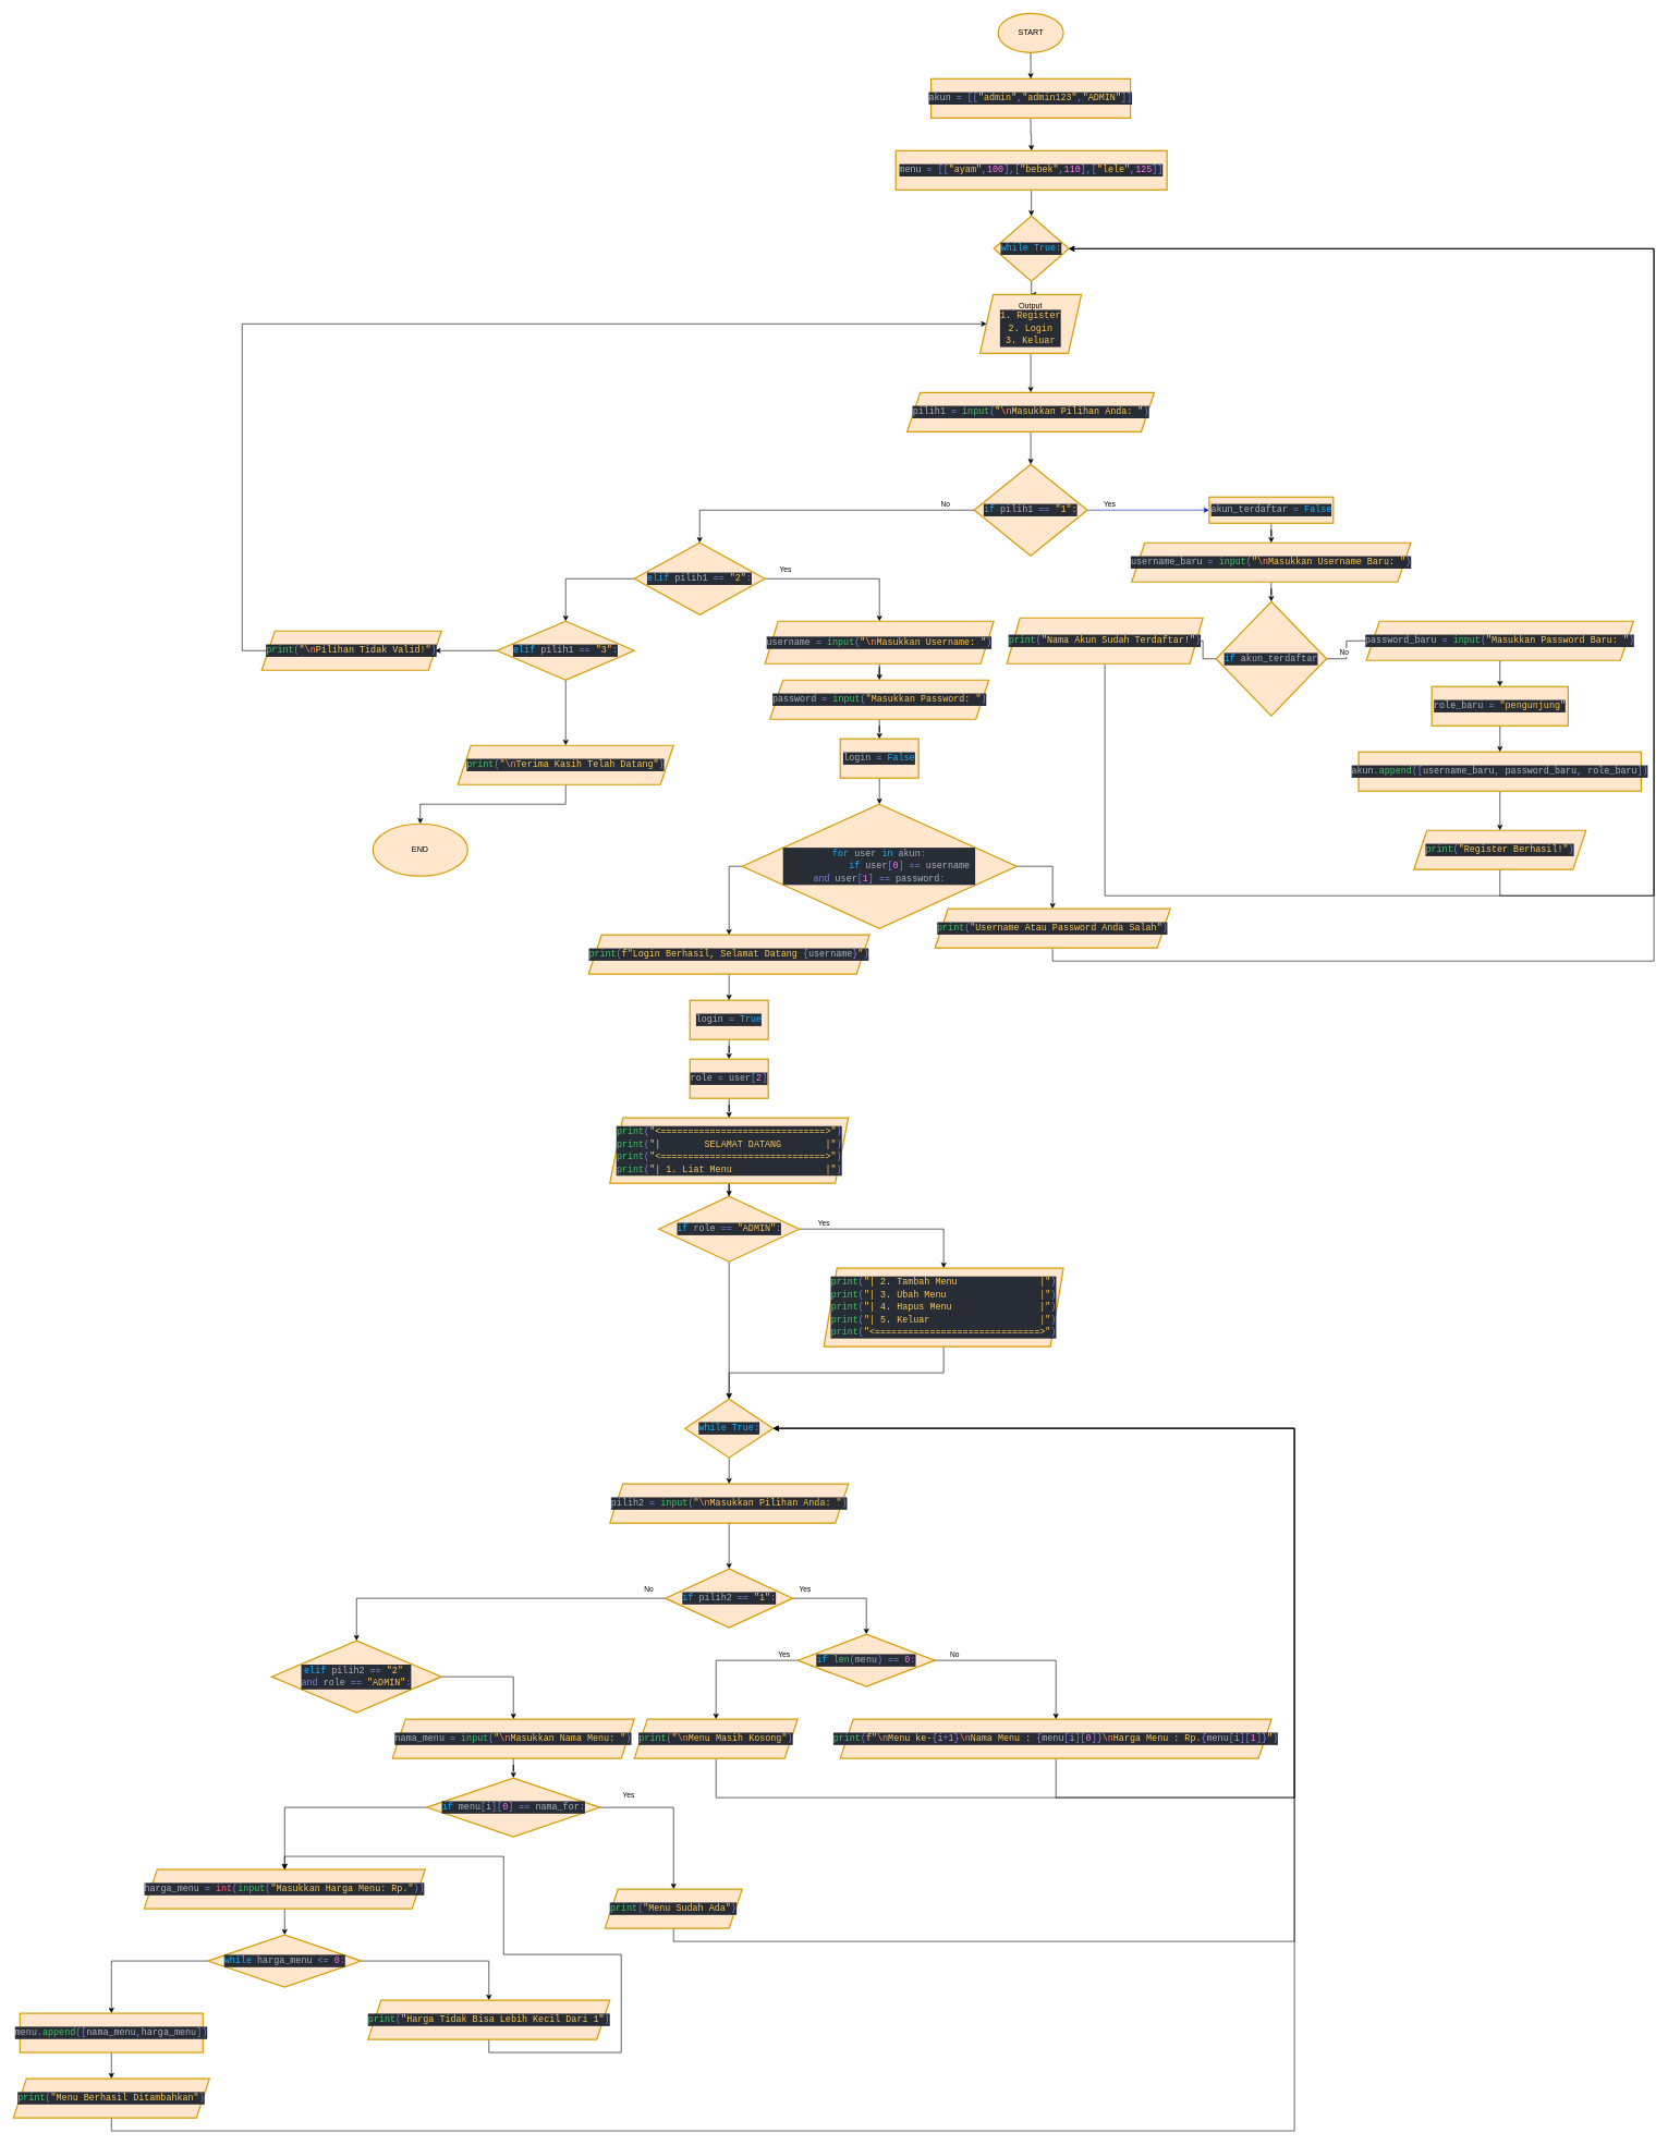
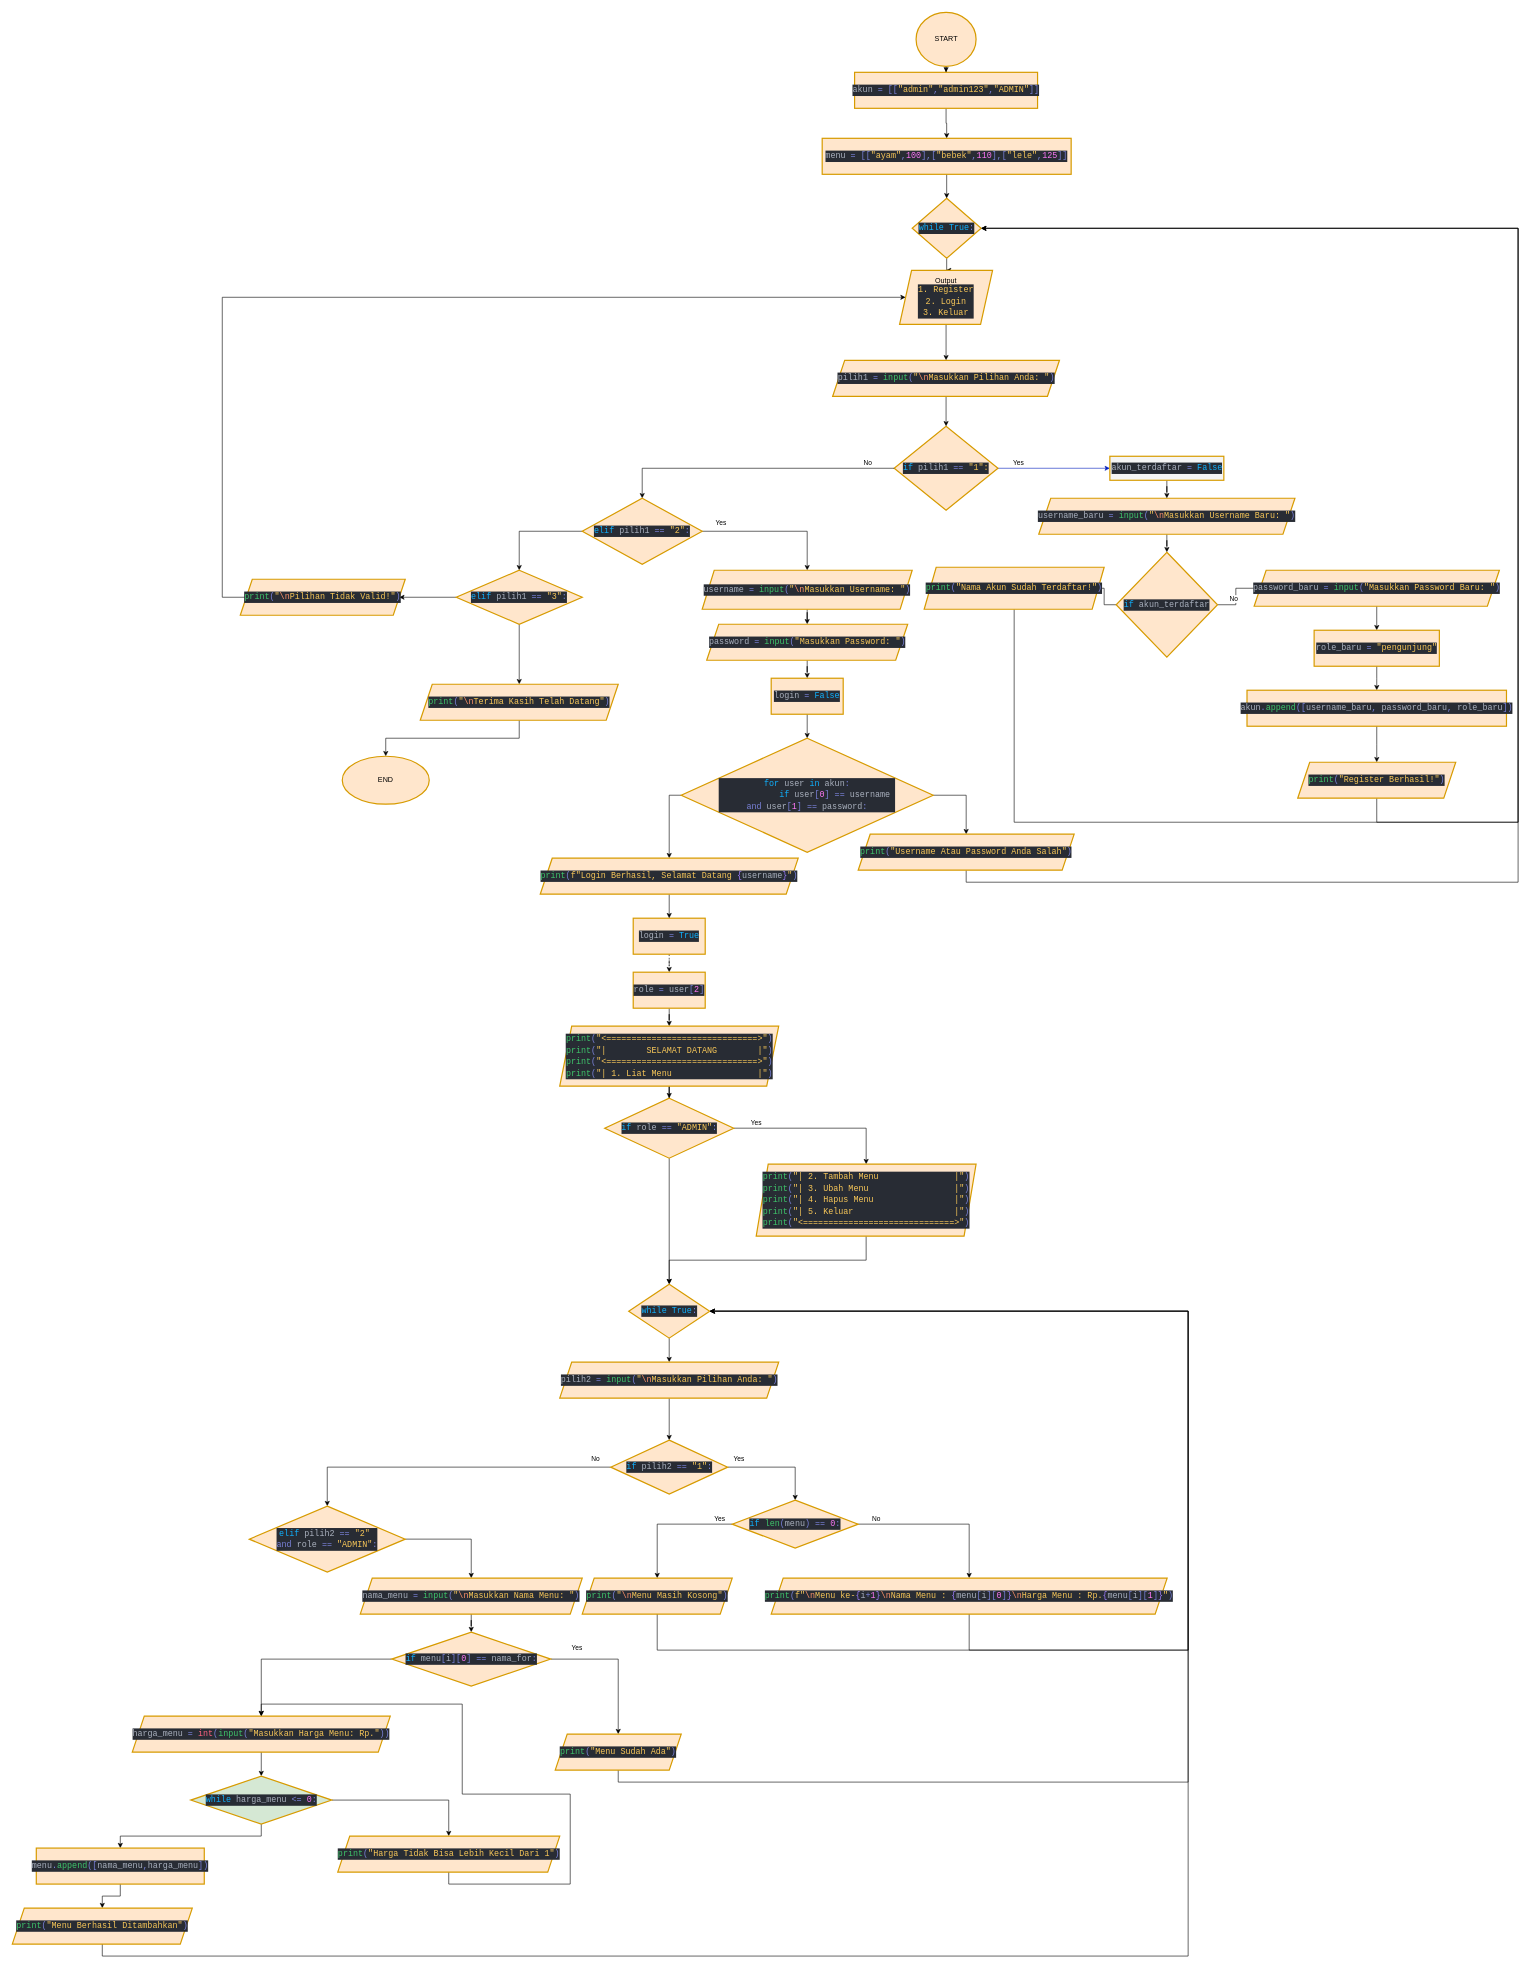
- <mxCell id="3" value="START" style="strokeWidth=2;html=1;shape=mxgraph.flowchart.start_1;whiteSpace=wrap;fillColor=#ffe6cc;strokeColor=#d79b00;" vertex="1" parent="1"><mxGeometry x="1526.5" y="20" width="100" height="60" as="geometry" /></mxCell>
+ <mxCell id="3" value="START" style="strokeWidth=2;html=1;shape=mxgraph.flowchart.start_1;whiteSpace=wrap;fillColor=#ffe6cc;strokeColor=#d79b00;" vertex="1" parent="1"><mxGeometry x="1526.5" y="20" width="100" height="90" as="geometry" /></mxCell>
- <mxCell id="27" value="&lt;div style=&quot;color: rgb(171, 178, 191); background-color: rgb(40, 44, 52); font-family: Consolas, &amp;quot;Courier New&amp;quot;, monospace; font-size: 14px; line-height: 19px; white-space: pre;&quot;&gt;akun_terdaftar &lt;span style=&quot;color: #7a82da;&quot;&gt;=&lt;/span&gt; &lt;span style=&quot;color: #10b1fe;&quot;&gt;False&lt;/span&gt;&lt;/div&gt;" style="whiteSpace=wrap;html=1;fillColor=#ffe6cc;strokeColor=#d79b00;strokeWidth=2;" vertex="1" parent="1"><mxGeometry x="1849.5" y="760" width="190" height="40" as="geometry" /></mxCell>
+ <mxCell id="27" value="&lt;div style=&quot;color: rgb(171, 178, 191); background-color: rgb(40, 44, 52); font-family: Consolas, &amp;quot;Courier New&amp;quot;, monospace; font-size: 14px; line-height: 19px; white-space: pre;&quot;&gt;akun_terdaftar &lt;span style=&quot;color: #7a82da;&quot;&gt;=&lt;/span&gt; &lt;span style=&quot;color: #10b1fe;&quot;&gt;False&lt;/span&gt;&lt;/div&gt;" style="whiteSpace=wrap;html=1;fillColor=#f5f5f5;strokeColor=#d79b00;strokeWidth=2;" vertex="1" parent="1"><mxGeometry x="1849.5" y="760" width="190" height="40" as="geometry" /></mxCell>
- <mxCell id="51" value="" style="edgeStyle=orthogonalEdgeStyle;rounded=0;orthogonalLoop=1;jettySize=auto;html=1;" edge="1" parent="1" source="52" target="54"><mxGeometry relative="1" as="geometry" /></mxCell>
+ <mxCell id="51" value="" style="edgeStyle=orthogonalEdgeStyle;rounded=0;orthogonalLoop=1;jettySize=auto;html=1;dashed=1;" edge="1" parent="1" source="52" target="54"><mxGeometry relative="1" as="geometry" /></mxCell>
- <mxCell id="107" value="&lt;div style=&quot;color: rgb(171, 178, 191); background-color: rgb(40, 44, 52); font-family: Consolas, &amp;quot;Courier New&amp;quot;, monospace; font-size: 14px; line-height: 19px; white-space: pre;&quot;&gt;&lt;span style=&quot;color: #10b1fe;&quot;&gt;while&lt;/span&gt; harga_menu &lt;span style=&quot;color: #7a82da;&quot;&gt;&amp;lt;=&lt;/span&gt; &lt;span style=&quot;color: #ff78f8;&quot;&gt;0&lt;/span&gt;&lt;span style=&quot;color: #7a82da;&quot;&gt;:&lt;/span&gt;&lt;/div&gt;" style="rhombus;whiteSpace=wrap;html=1;fillColor=#ffe6cc;strokeColor=#d79b00;strokeWidth=2;" vertex="1" parent="1"><mxGeometry x="317.5" y="2960" width="235" height="80" as="geometry" /></mxCell>
+ <mxCell id="107" value="&lt;div style=&quot;color: rgb(171, 178, 191); background-color: rgb(40, 44, 52); font-family: Consolas, &amp;quot;Courier New&amp;quot;, monospace; font-size: 14px; line-height: 19px; white-space: pre;&quot;&gt;&lt;span style=&quot;color: #10b1fe;&quot;&gt;while&lt;/span&gt; harga_menu &lt;span style=&quot;color: #7a82da;&quot;&gt;&amp;lt;=&lt;/span&gt; &lt;span style=&quot;color: #ff78f8;&quot;&gt;0&lt;/span&gt;&lt;span style=&quot;color: #7a82da;&quot;&gt;:&lt;/span&gt;&lt;/div&gt;" style="rhombus;whiteSpace=wrap;html=1;fillColor=#d5e8d4;strokeColor=#d79b00;strokeWidth=2;" vertex="1" parent="1"><mxGeometry x="317.5" y="2960" width="235" height="80" as="geometry" /></mxCell>
- <mxCell id="111" value="&lt;div style=&quot;color: rgb(171, 178, 191); background-color: rgb(40, 44, 52); font-family: Consolas, &amp;quot;Courier New&amp;quot;, monospace; font-size: 14px; line-height: 19px; white-space: pre;&quot;&gt;menu&lt;span style=&quot;color: #7a82da;&quot;&gt;.&lt;/span&gt;&lt;span style=&quot;color: #3fc56b;&quot;&gt;append&lt;/span&gt;&lt;span style=&quot;color: #7a82da;&quot;&gt;([&lt;/span&gt;nama_menu&lt;span style=&quot;color: #7a82da;&quot;&gt;,&lt;/span&gt;harga_menu&lt;span style=&quot;color: #7a82da;&quot;&gt;])&lt;/span&gt;&lt;/div&gt;" style="whiteSpace=wrap;html=1;fillColor=#ffe6cc;strokeColor=#d79b00;strokeWidth=2;" vertex="1" parent="1"><mxGeometry x="30" y="3080" width="280" height="60" as="geometry" /></mxCell>
+ <mxCell id="111" value="&lt;div style=&quot;color: rgb(171, 178, 191); background-color: rgb(40, 44, 52); font-family: Consolas, &amp;quot;Courier New&amp;quot;, monospace; font-size: 14px; line-height: 19px; white-space: pre;&quot;&gt;menu&lt;span style=&quot;color: #7a82da;&quot;&gt;.&lt;/span&gt;&lt;span style=&quot;color: #3fc56b;&quot;&gt;append&lt;/span&gt;&lt;span style=&quot;color: #7a82da;&quot;&gt;([&lt;/span&gt;nama_menu&lt;span style=&quot;color: #7a82da;&quot;&gt;,&lt;/span&gt;harga_menu&lt;span style=&quot;color: #7a82da;&quot;&gt;])&lt;/span&gt;&lt;/div&gt;" style="whiteSpace=wrap;html=1;fillColor=#ffe6cc;strokeColor=#d79b00;strokeWidth=2;" vertex="1" parent="1"><mxGeometry x="60" y="3080" width="280" height="60" as="geometry" /></mxCell>
